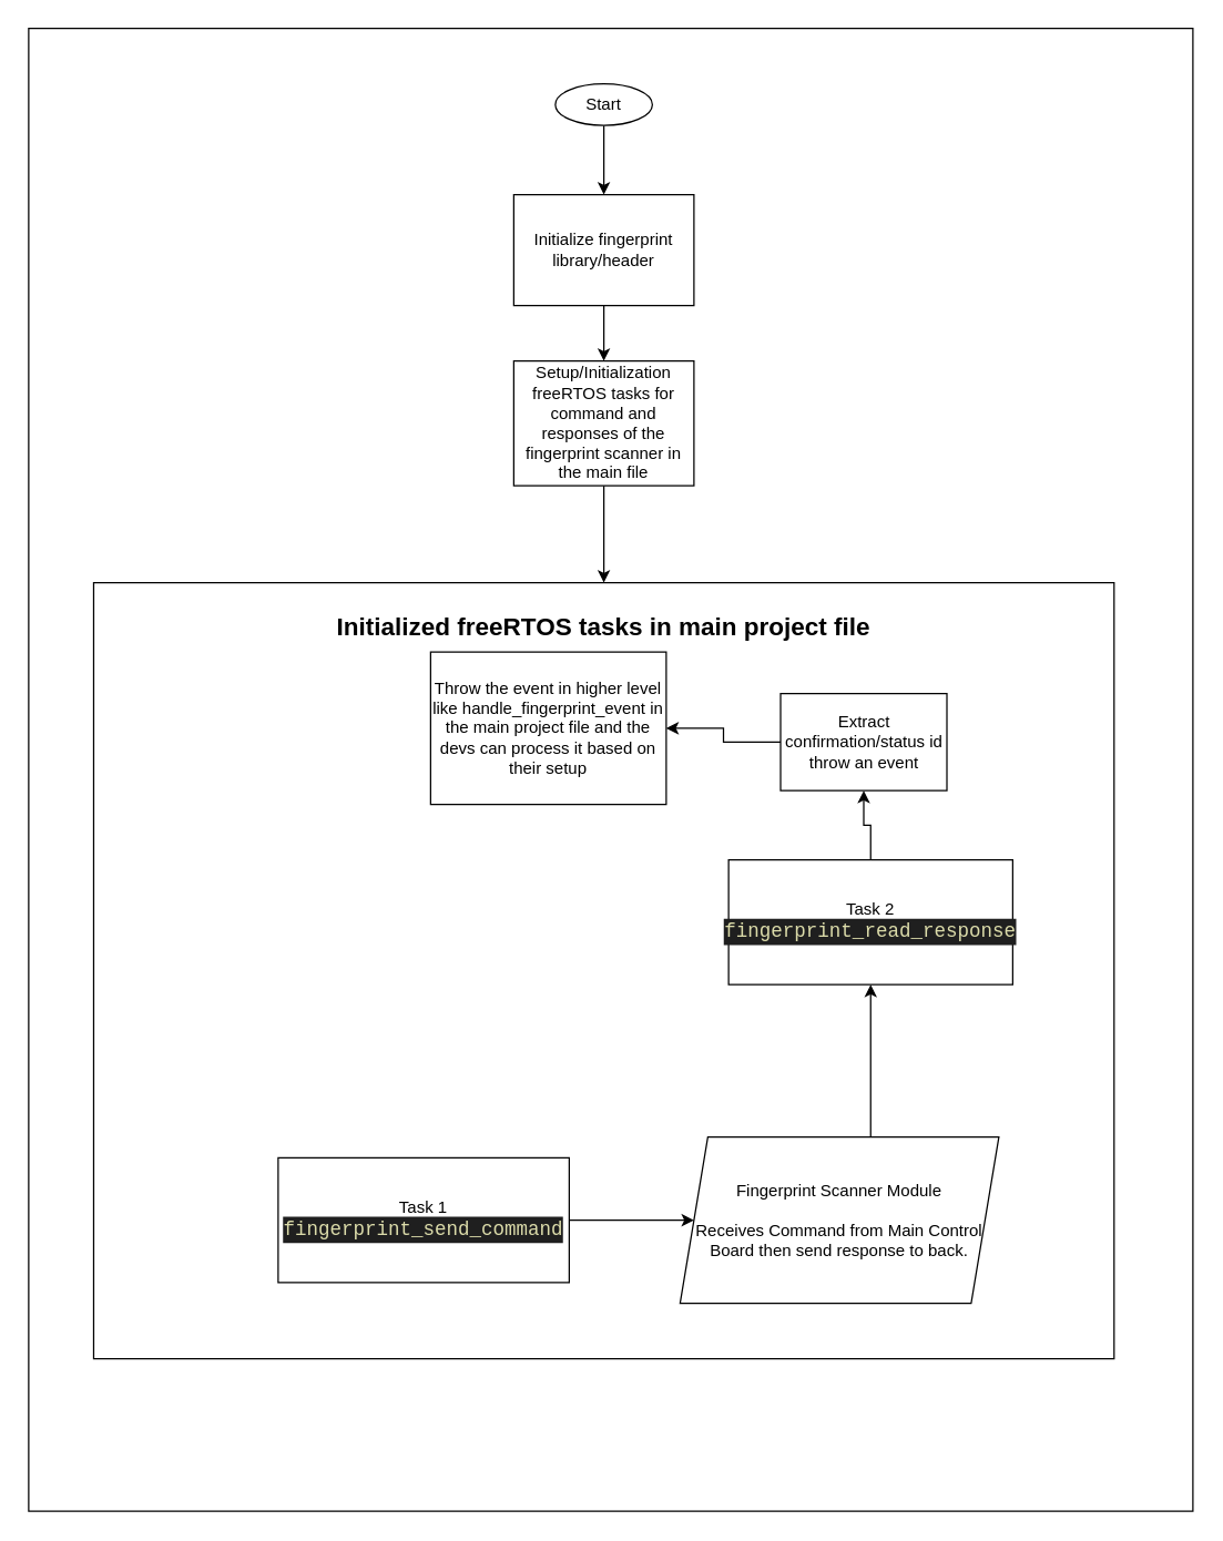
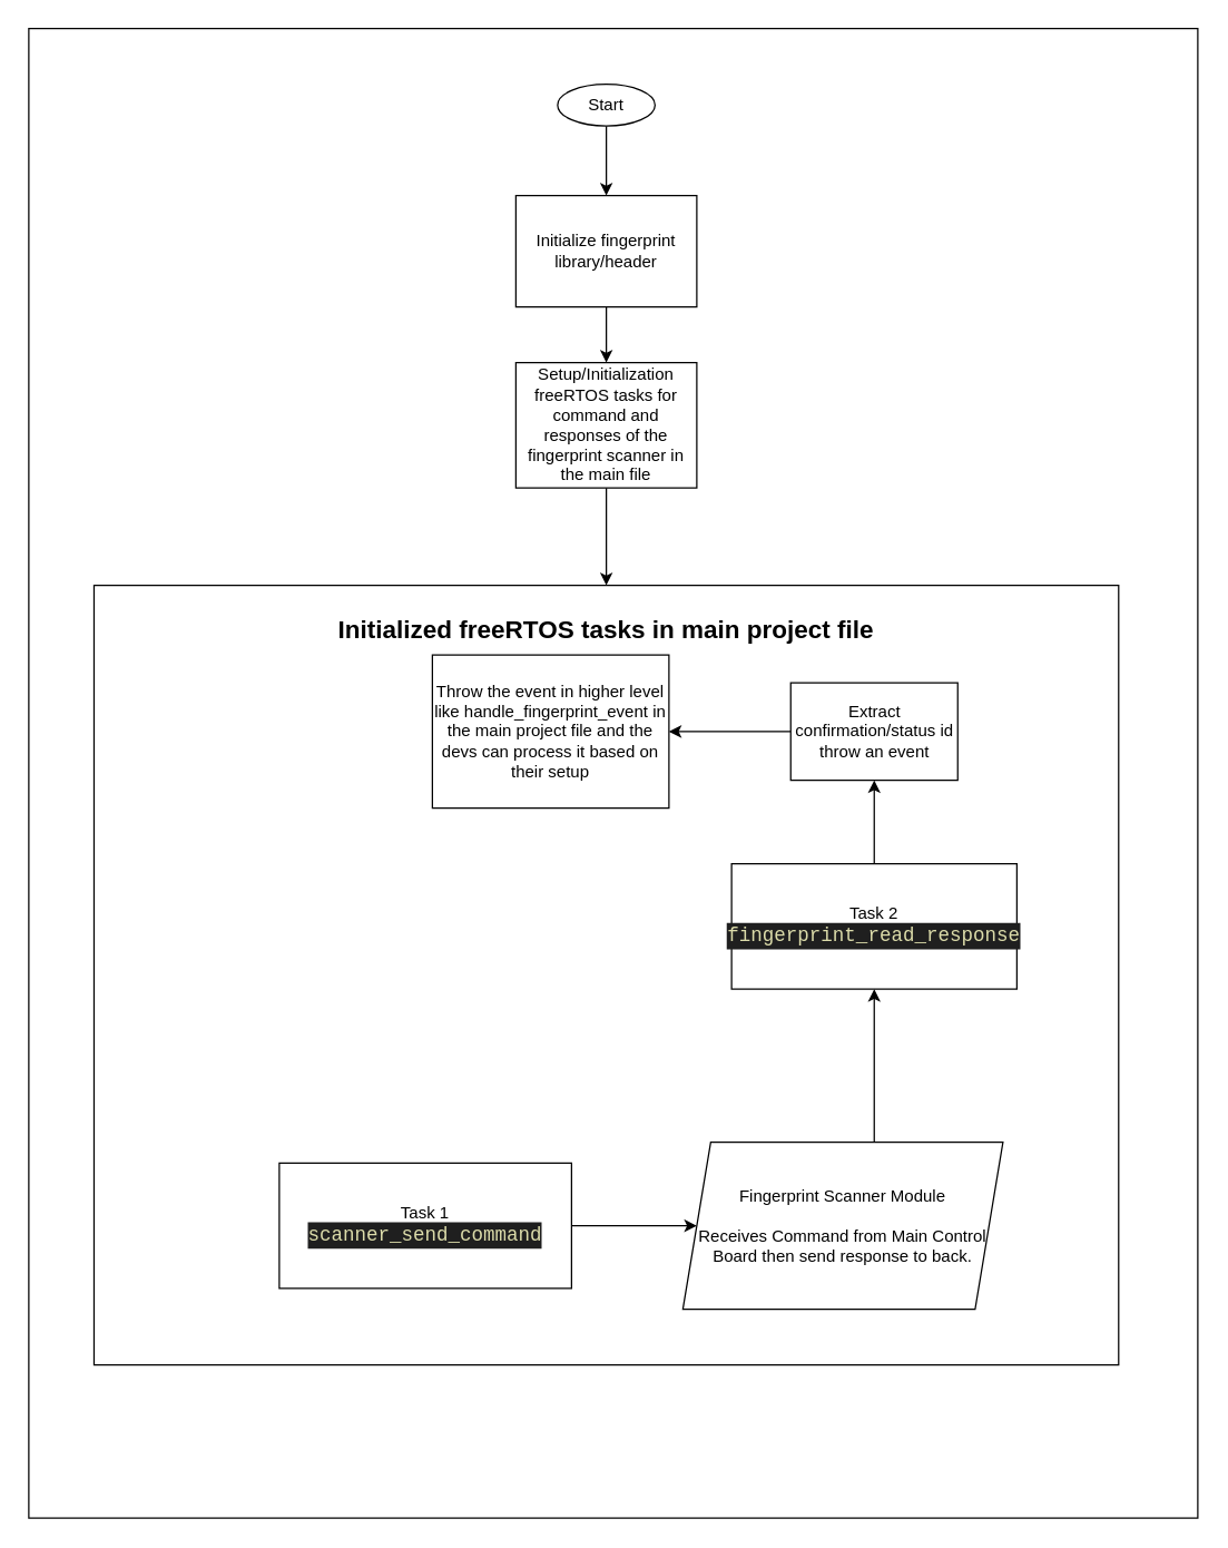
- <mxCell id="16" value="Extract confirmation/status id throw an event" style="rounded=0;whiteSpace=wrap;html=1;align=center;" vertex="1" parent="1"><mxGeometry x="562.5" y="500" width="120" height="70" as="geometry" /></mxCell>
+ <mxCell id="16" value="Extract confirmation/status id throw an event" style="rounded=0;whiteSpace=wrap;html=1;align=center;" vertex="1" parent="1"><mxGeometry x="567.5" y="490" width="120" height="70" as="geometry" /></mxCell>
- <mxCell id="7" value="Task 1&lt;br&gt;&lt;div style=&quot;color: rgb(204, 204, 204); background-color: rgb(31, 31, 31); font-family: Consolas, &amp;quot;Courier New&amp;quot;, monospace; font-size: 14px; line-height: 19px; white-space: pre;&quot;&gt;&lt;span style=&quot;color: #dcdcaa;&quot;&gt;fingerprint_send_command&lt;/span&gt;&lt;/div&gt;" style="rounded=0;whiteSpace=wrap;html=1;" vertex="1" parent="1"><mxGeometry x="200" y="835" width="210" height="90" as="geometry" /></mxCell>
+ <mxCell id="7" value="Task 1&lt;br&gt;&lt;div style=&quot;color: rgb(204, 204, 204); background-color: rgb(31, 31, 31); font-family: Consolas, &amp;quot;Courier New&amp;quot;, monospace; font-size: 14px; line-height: 19px; white-space: pre;&quot;&gt;&lt;span style=&quot;color: #dcdcaa;&quot;&gt;scanner_send_command&lt;/span&gt;&lt;/div&gt;" style="rounded=0;whiteSpace=wrap;html=1;" vertex="1" parent="1"><mxGeometry x="200" y="835" width="210" height="90" as="geometry" /></mxCell>
